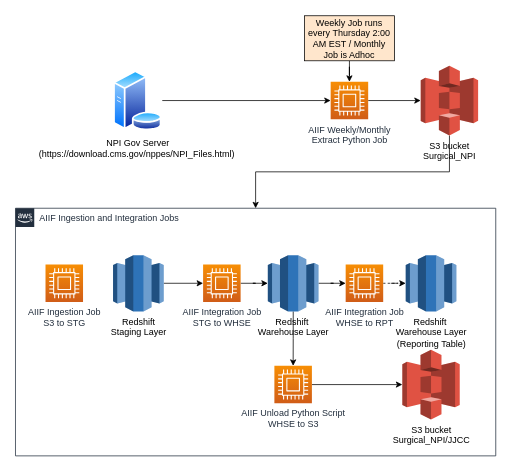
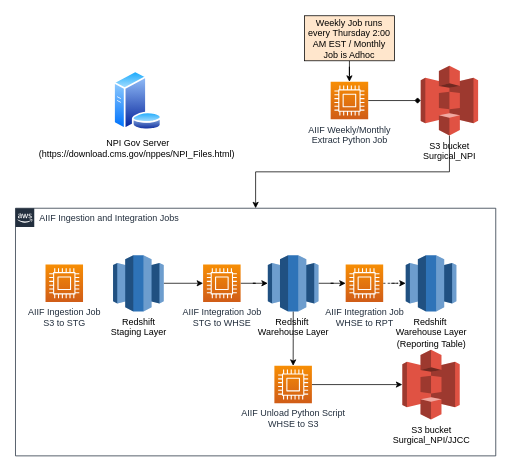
- <mxCell id="3" value="" style="edgeStyle=orthogonalEdgeStyle;rounded=0;orthogonalLoop=1;jettySize=auto;html=1;entryX=0;entryY=0.5;entryDx=0;entryDy=0;entryPerimeter=0;" edge="1" parent="1" source="4" target="23"><mxGeometry relative="1" as="geometry"><mxPoint x="268.4" y="133.5" as="targetPoint" /></mxGeometry></mxCell>
- <mxCell id="22" value="" style="edgeStyle=orthogonalEdgeStyle;rounded=0;orthogonalLoop=1;jettySize=auto;html=1;" edge="1" parent="1" source="23" target="6"><mxGeometry relative="1" as="geometry" /></mxCell>
+ <mxCell id="22" value="" style="edgeStyle=orthogonalEdgeStyle;rounded=0;orthogonalLoop=1;jettySize=auto;html=1;endArrow=diamond;" edge="1" parent="1" source="23" target="6"><mxGeometry relative="1" as="geometry" /></mxCell>
